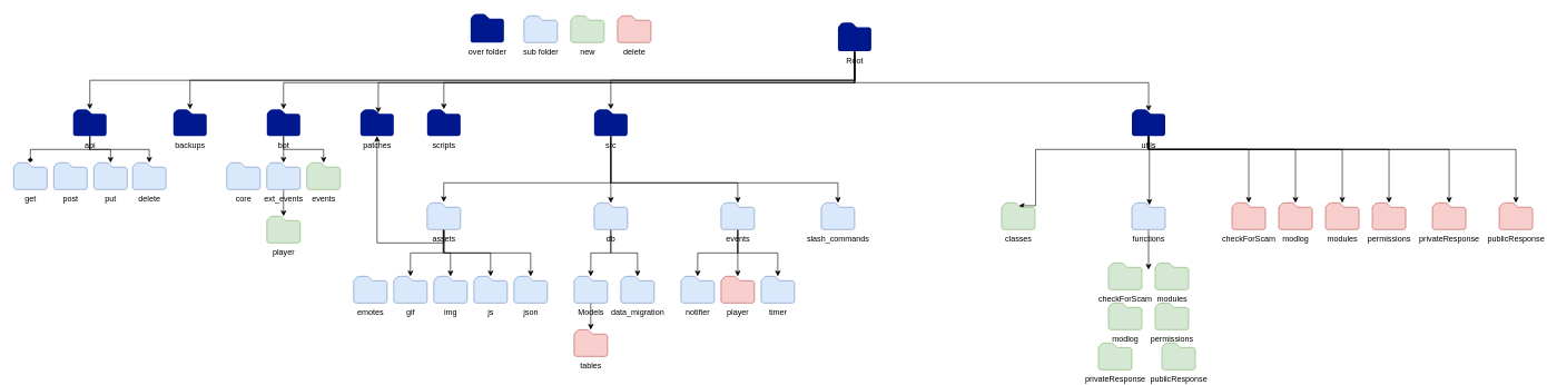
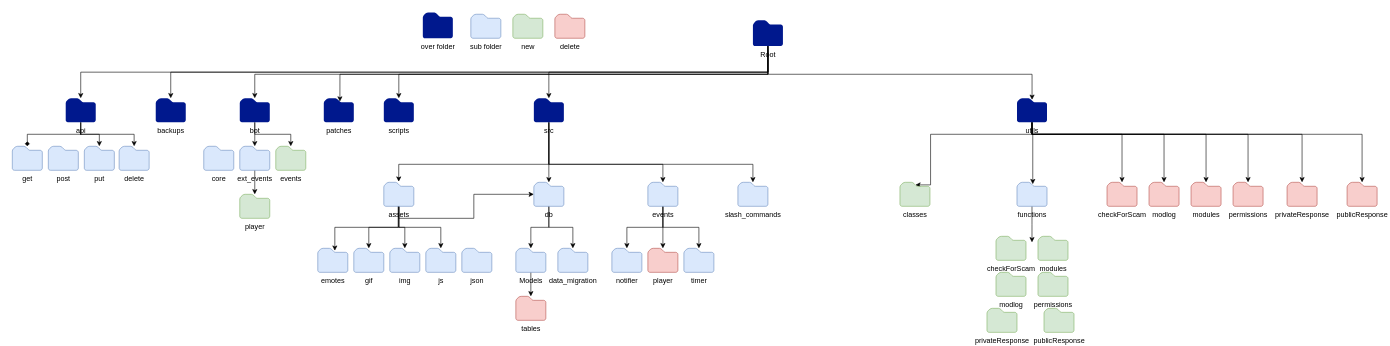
- <mxCell id="45" style="edgeStyle=orthogonalEdgeStyle;rounded=0;orthogonalLoop=1;jettySize=auto;html=1;exitX=0.5;exitY=1;exitDx=0;exitDy=0;exitPerimeter=0;" edge="1" parent="1" source="50" target="18"><mxGeometry relative="1" as="geometry"><mxPoint x="664" y="373" as="sourcePoint" /></mxGeometry></mxCell>
+ <mxCell id="45" style="edgeStyle=orthogonalEdgeStyle;rounded=0;orthogonalLoop=1;jettySize=auto;html=1;entryX=0.568;entryY=0.1;entryDx=0;entryDy=0;entryPerimeter=0;exitX=0.5;exitY=1;exitDx=0;exitDy=0;exitPerimeter=0;" edge="1" parent="1" source="50" target="51"><mxGeometry relative="1" as="geometry"><mxPoint x="664" y="373" as="sourcePoint" /></mxGeometry></mxCell>
- <mxCell id="49" style="edgeStyle=orthogonalEdgeStyle;rounded=0;orthogonalLoop=1;jettySize=auto;html=1;exitX=0.5;exitY=1;exitDx=0;exitDy=0;exitPerimeter=0;" edge="1" parent="1" source="50" target="55"><mxGeometry relative="1" as="geometry"><mxPoint x="664" y="373" as="sourcePoint" /></mxGeometry></mxCell>
+ <mxCell id="49" style="edgeStyle=orthogonalEdgeStyle;rounded=0;orthogonalLoop=1;jettySize=auto;html=1;exitX=0.5;exitY=1;exitDx=0;exitDy=0;exitPerimeter=0;" edge="1" parent="1" source="50" target="58"><mxGeometry relative="1" as="geometry"><mxPoint x="664" y="373" as="sourcePoint" /></mxGeometry></mxCell>
